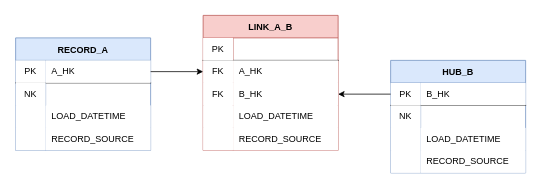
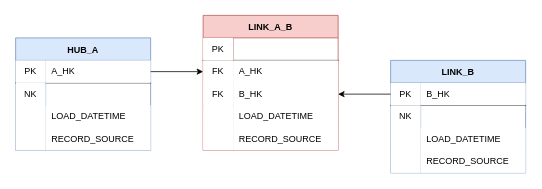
- <mxCell id="2" value="RECORD_A" style="shape=table;startSize=30;container=1;collapsible=0;childLayout=tableLayout;fixedRows=1;rowLines=0;fontStyle=1;align=center;pointerEvents=1;fillColor=#dae8fc;strokeColor=#6c8ebf;swimlaneFillColor=none;" parent="1" vertex="1"><mxGeometry x="20" y="50" width="180" height="150" as="geometry" /></mxCell>
+ <mxCell id="2" value="HUB_A" style="shape=table;startSize=30;container=1;collapsible=0;childLayout=tableLayout;fixedRows=1;rowLines=0;fontStyle=1;align=center;pointerEvents=1;fillColor=#dae8fc;strokeColor=#6c8ebf;swimlaneFillColor=none;" parent="1" vertex="1"><mxGeometry x="20" y="50" width="180" height="150" as="geometry" /></mxCell>
- <mxCell id="30" value="HUB_B" style="shape=table;startSize=30;container=1;collapsible=0;childLayout=tableLayout;fixedRows=1;rowLines=0;fontStyle=1;align=center;pointerEvents=1;fillColor=#dae8fc;strokeColor=#6c8ebf;swimlaneFillColor=none;" parent="1" vertex="1"><mxGeometry x="520" y="80" width="180" height="150" as="geometry" /></mxCell>
+ <mxCell id="30" value="LINK_B" style="shape=table;startSize=30;container=1;collapsible=0;childLayout=tableLayout;fixedRows=1;rowLines=0;fontStyle=1;align=center;pointerEvents=1;fillColor=#dae8fc;strokeColor=#6c8ebf;swimlaneFillColor=none;" parent="1" vertex="1"><mxGeometry x="520" y="80" width="180" height="150" as="geometry" /></mxCell>
